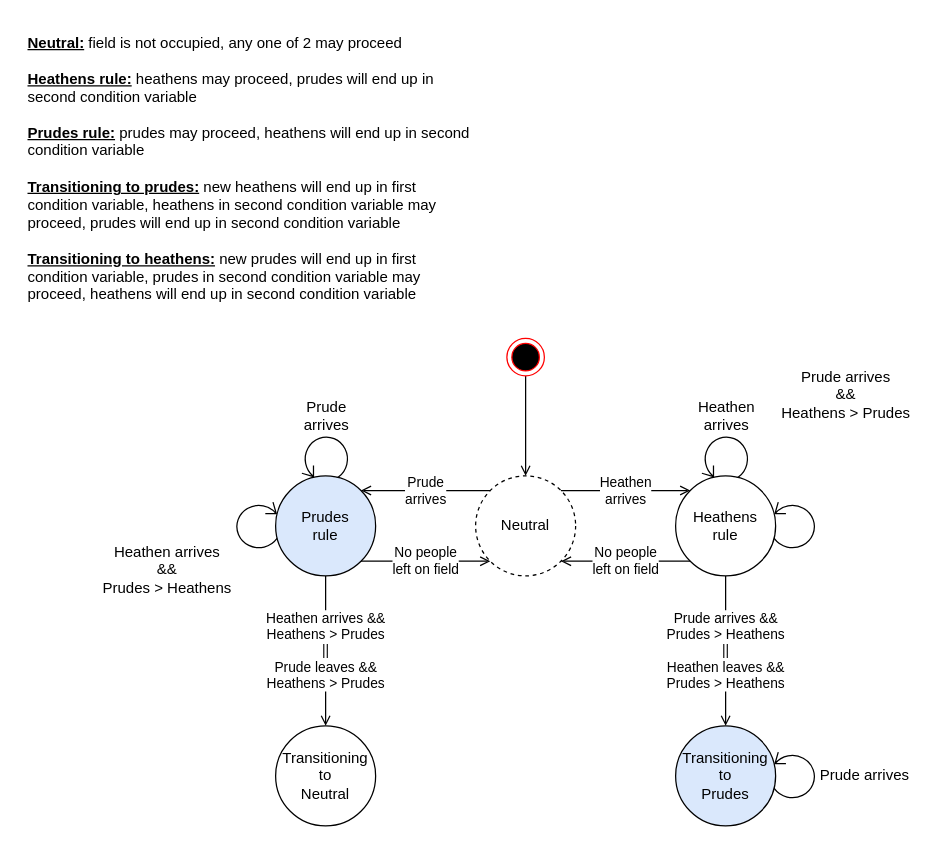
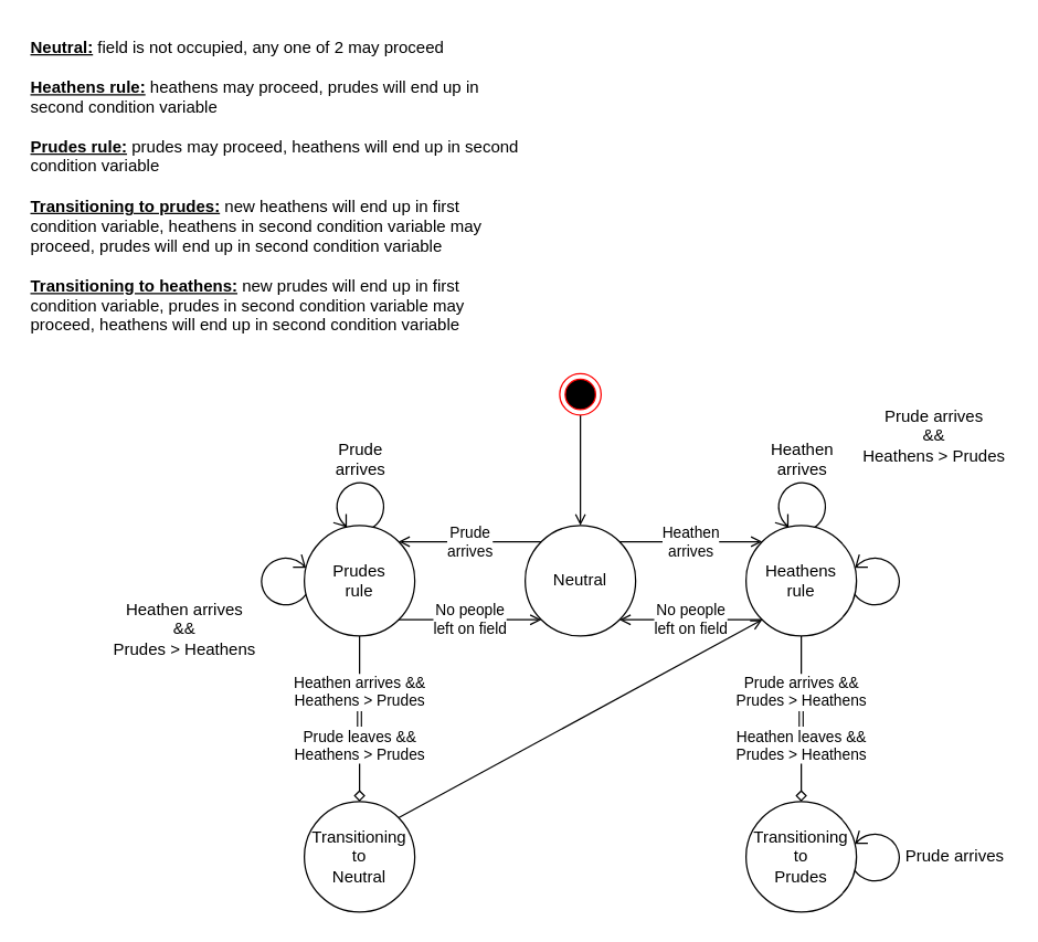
- <mxCell id="16" value="Prudes&lt;br&gt;rule" style="ellipse;whiteSpace=wrap;html=1;aspect=fixed;fillColor=#dae8fc;" vertex="1" parent="1"><mxGeometry x="220" y="380" width="80" height="80" as="geometry" /></mxCell>
+ <mxCell id="16" value="Prudes&lt;br&gt;rule" style="ellipse;whiteSpace=wrap;html=1;aspect=fixed;" vertex="1" parent="1"><mxGeometry x="220" y="380" width="80" height="80" as="geometry" /></mxCell>
- <mxCell id="8" value="Neutral" style="ellipse;whiteSpace=wrap;html=1;aspect=fixed;dashed=1;" vertex="1" parent="1"><mxGeometry x="380" y="380" width="80" height="80" as="geometry" /></mxCell>
+ <mxCell id="8" value="Neutral" style="ellipse;whiteSpace=wrap;html=1;aspect=fixed;" vertex="1" parent="1"><mxGeometry x="380" y="380" width="80" height="80" as="geometry" /></mxCell>
+ <mxCell id="2" value="" style="endArrow=open;html=1;endFill=0;entryX=0;entryY=1;entryDx=0;entryDy=0;exitX=1;exitY=0;exitDx=0;exitDy=0;" edge="1" parent="1" source="24" target="9"><mxGeometry width="50" height="50" relative="1" as="geometry"><mxPoint x="260" y="570" as="sourcePoint" /><mxPoint x="310" y="520" as="targetPoint" /></mxGeometry></mxCell>
- <mxCell id="25" value="Heathen arrives &amp;amp;&amp;amp;&lt;br&gt;Heathens &amp;gt; Prudes&lt;br&gt;||&lt;br&gt;Prude leaves &amp;amp;&amp;amp;&lt;br&gt;Heathens &amp;gt; Prudes" style="endArrow=open;html=1;endFill=0;" edge="1" parent="1" source="16" target="24"><mxGeometry width="50" height="50" relative="1" as="geometry"><mxPoint x="190" y="550" as="sourcePoint" /><mxPoint x="240" y="500" as="targetPoint" /></mxGeometry></mxCell>
+ <mxCell id="25" value="Heathen arrives &amp;amp;&amp;amp;&lt;br&gt;Heathens &amp;gt; Prudes&lt;br&gt;||&lt;br&gt;Prude leaves &amp;amp;&amp;amp;&lt;br&gt;Heathens &amp;gt; Prudes" style="endArrow=diamond;html=1;endFill=0;" edge="1" parent="1" source="16" target="24"><mxGeometry width="50" height="50" relative="1" as="geometry"><mxPoint x="190" y="550" as="sourcePoint" /><mxPoint x="240" y="500" as="targetPoint" /></mxGeometry></mxCell>
- <mxCell id="20" value="Prude arrives &amp;amp;&amp;amp;&lt;br&gt;Prudes &amp;gt; Heathens&lt;br&gt;||&lt;br&gt;Heathen leaves &amp;amp;&amp;amp;&lt;br&gt;Prudes &amp;gt; Heathens" style="endArrow=open;html=1;endFill=0;" edge="1" parent="1" source="9" target="18"><mxGeometry width="50" height="50" relative="1" as="geometry"><mxPoint x="520" y="540" as="sourcePoint" /><mxPoint x="570" y="490" as="targetPoint" /></mxGeometry></mxCell>
+ <mxCell id="20" value="Prude arrives &amp;amp;&amp;amp;&lt;br&gt;Prudes &amp;gt; Heathens&lt;br&gt;||&lt;br&gt;Heathen leaves &amp;amp;&amp;amp;&lt;br&gt;Prudes &amp;gt; Heathens" style="endArrow=diamond;html=1;endFill=0;" edge="1" parent="1" source="9" target="18"><mxGeometry width="50" height="50" relative="1" as="geometry"><mxPoint x="520" y="540" as="sourcePoint" /><mxPoint x="570" y="490" as="targetPoint" /></mxGeometry></mxCell>
- <mxCell id="18" value="Transitioning&lt;br&gt;to&lt;br&gt;Prudes" style="ellipse;whiteSpace=wrap;html=1;aspect=fixed;fillColor=#dae8fc;" vertex="1" parent="1"><mxGeometry x="540" y="580" width="80" height="80" as="geometry" /></mxCell>
+ <mxCell id="18" value="Transitioning&lt;br&gt;to&lt;br&gt;Prudes" style="ellipse;whiteSpace=wrap;html=1;aspect=fixed;" vertex="1" parent="1"><mxGeometry x="540" y="580" width="80" height="80" as="geometry" /></mxCell>
